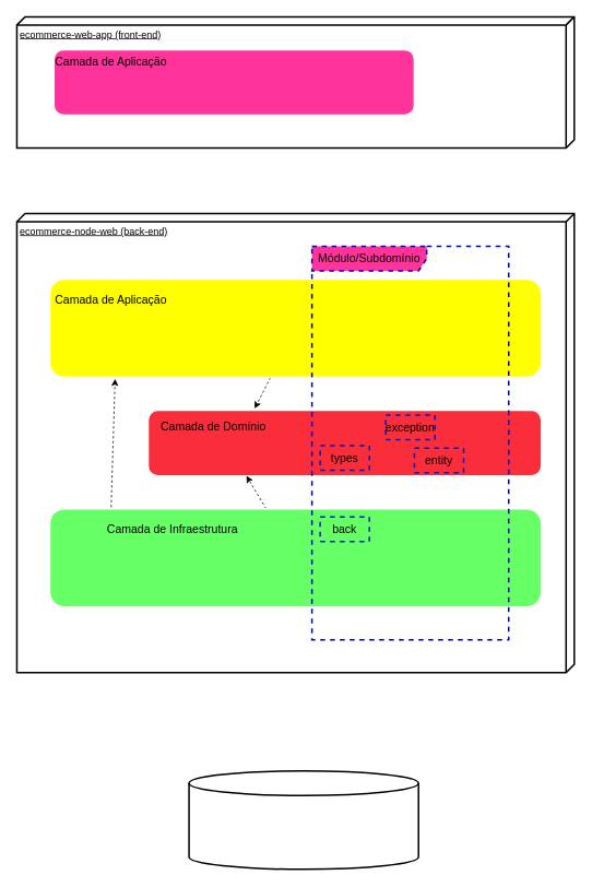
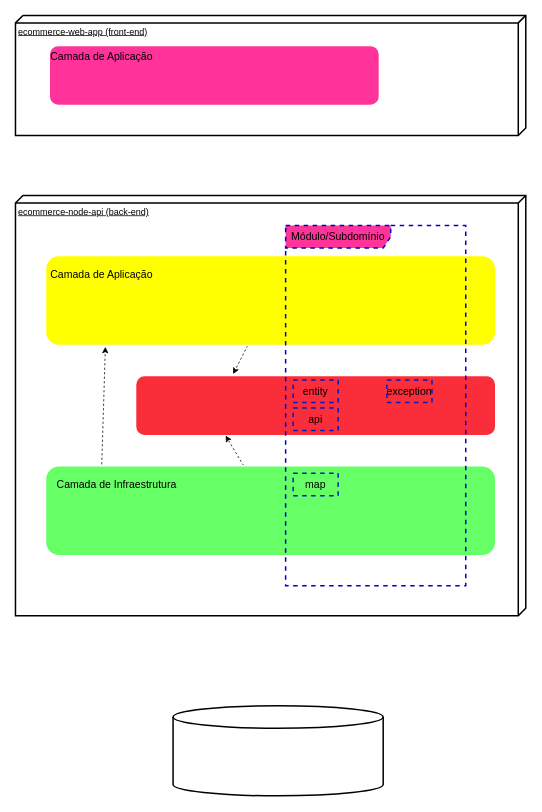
- <mxCell id="3" value="ecommerce-node-web (back-end)" style="verticalAlign=top;align=left;spacingTop=8;spacingLeft=2;spacingRight=12;shape=cube;size=10;direction=south;fontStyle=4;html=1;strokeWidth=2;" vertex="1" parent="1"><mxGeometry x="20" y="260" width="680" height="560" as="geometry" /></mxCell>
+ <mxCell id="3" value="ecommerce-node-api (back-end)" style="verticalAlign=top;align=left;spacingTop=8;spacingLeft=2;spacingRight=12;shape=cube;size=10;direction=south;fontStyle=4;html=1;strokeWidth=2;" vertex="1" parent="1"><mxGeometry x="20" y="260" width="680" height="560" as="geometry" /></mxCell>
- <mxCell id="6" value="&lt;font color=&quot;#000000&quot;&gt;Camada de Domínio&lt;/font&gt;" style="text;html=1;align=center;verticalAlign=middle;whiteSpace=wrap;rounded=0;strokeWidth=2;fontSize=14;" vertex="1" parent="1"><mxGeometry x="190" y="505" width="140" height="30" as="geometry" /></mxCell>
- <mxCell id="18" value="&lt;font color=&quot;#000000&quot;&gt;exception&lt;/font&gt;" style="text;html=1;strokeColor=#001DBC;fillColor=none;align=center;verticalAlign=middle;whiteSpace=wrap;rounded=0;dashed=1;strokeWidth=2;fontSize=14;fontColor=#ffffff;" vertex="1" parent="1"><mxGeometry x="470" y="506" width="60" height="30" as="geometry" /></mxCell>
+ <mxCell id="18" value="&lt;font color=&quot;#000000&quot;&gt;exception&lt;/font&gt;" style="text;html=1;strokeColor=#001DBC;fillColor=none;align=center;verticalAlign=middle;whiteSpace=wrap;rounded=0;dashed=1;strokeWidth=2;fontSize=14;fontColor=#ffffff;" vertex="1" parent="1"><mxGeometry x="515" y="506" width="60" height="30" as="geometry" /></mxCell>
- <mxCell id="19" value="&lt;font color=&quot;#000000&quot;&gt;types&lt;/font&gt;" style="text;html=1;strokeColor=#001DBC;fillColor=none;align=center;verticalAlign=middle;whiteSpace=wrap;rounded=0;dashed=1;strokeWidth=2;fontSize=14;fontColor=#ffffff;" vertex="1" parent="1"><mxGeometry x="390" y="543" width="60" height="30" as="geometry" /></mxCell>
+ <mxCell id="19" value="&lt;font color=&quot;#000000&quot;&gt;api&lt;/font&gt;" style="text;html=1;strokeColor=#001DBC;fillColor=none;align=center;verticalAlign=middle;whiteSpace=wrap;rounded=0;dashed=1;strokeWidth=2;fontSize=14;fontColor=#ffffff;" vertex="1" parent="1"><mxGeometry x="390" y="543" width="60" height="30" as="geometry" /></mxCell>
- <mxCell id="17" value="&lt;font color=&quot;#000000&quot;&gt;entity&lt;/font&gt;" style="text;html=1;strokeColor=#001DBC;fillColor=none;align=center;verticalAlign=middle;whiteSpace=wrap;rounded=0;dashed=1;strokeWidth=2;fontSize=14;fontColor=#ffffff;" vertex="1" parent="1"><mxGeometry x="505" y="546" width="60" height="30" as="geometry" /></mxCell>
+ <mxCell id="17" value="&lt;font color=&quot;#000000&quot;&gt;entity&lt;/font&gt;" style="text;html=1;strokeColor=#001DBC;fillColor=none;align=center;verticalAlign=middle;whiteSpace=wrap;rounded=0;dashed=1;strokeWidth=2;fontSize=14;fontColor=#ffffff;" vertex="1" parent="1"><mxGeometry x="390" y="506" width="60" height="30" as="geometry" /></mxCell>
- <mxCell id="13" value="&lt;font color=&quot;#000000&quot;&gt;Camada de Infraestrutura&lt;/font&gt;" style="text;html=1;align=center;verticalAlign=middle;whiteSpace=wrap;rounded=0;strokeWidth=2;fontSize=14;" vertex="1" parent="1"><mxGeometry x="120" y="630" width="180" height="30" as="geometry" /></mxCell>
+ <mxCell id="13" value="&lt;font color=&quot;#000000&quot;&gt;Camada de Infraestrutura&lt;/font&gt;" style="text;html=1;align=center;verticalAlign=middle;whiteSpace=wrap;rounded=0;strokeWidth=2;fontSize=14;" vertex="1" parent="1"><mxGeometry x="65" y="630" width="180" height="30" as="geometry" /></mxCell>
- <mxCell id="20" value="&lt;font color=&quot;#000000&quot;&gt;back&lt;/font&gt;" style="text;html=1;strokeColor=#001DBC;fillColor=none;align=center;verticalAlign=middle;whiteSpace=wrap;rounded=0;dashed=1;strokeWidth=2;fontSize=14;fontColor=#ffffff;" vertex="1" parent="1"><mxGeometry x="390" y="630" width="60" height="30" as="geometry" /></mxCell>
+ <mxCell id="20" value="&lt;font color=&quot;#000000&quot;&gt;map&lt;/font&gt;" style="text;html=1;strokeColor=#001DBC;fillColor=none;align=center;verticalAlign=middle;whiteSpace=wrap;rounded=0;dashed=1;strokeWidth=2;fontSize=14;fontColor=#ffffff;" vertex="1" parent="1"><mxGeometry x="390" y="630" width="60" height="30" as="geometry" /></mxCell>
